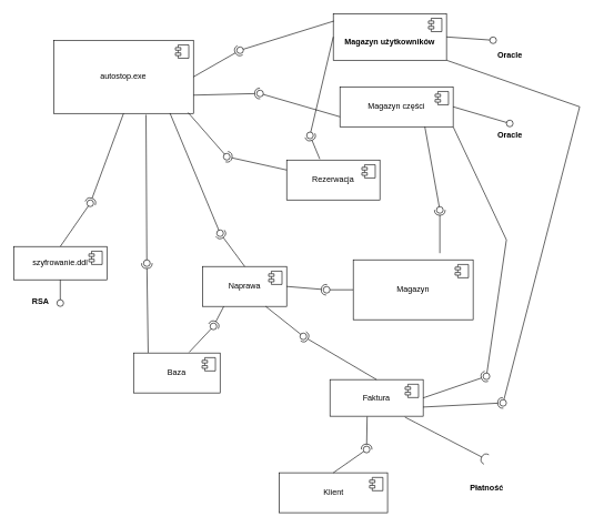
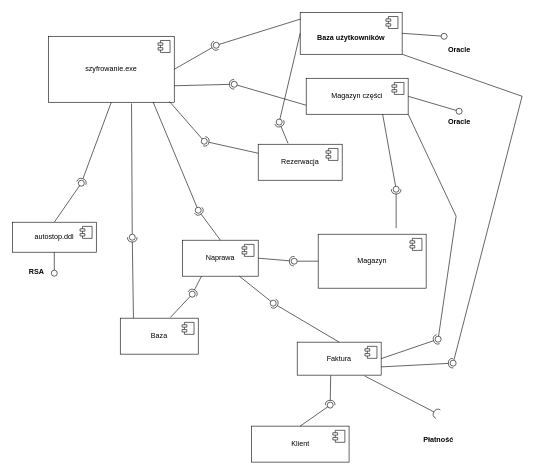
- <mxCell id="12" value="&lt;br&gt;&lt;b&gt;Magazyn użytkowników&lt;/b&gt;" style="html=1;dropTarget=0;whiteSpace=wrap;" vertex="1" parent="1"><mxGeometry x="500" y="20" width="170" height="70" as="geometry" /></mxCell>
+ <mxCell id="12" value="&lt;br&gt;&lt;b&gt;Baza użytkowników&lt;/b&gt;" style="html=1;dropTarget=0;whiteSpace=wrap;" vertex="1" parent="1"><mxGeometry x="500" y="20" width="170" height="70" as="geometry" /></mxCell>
- <mxCell id="2" value="autostop.exe" style="html=1;dropTarget=0;whiteSpace=wrap;" vertex="1" parent="1"><mxGeometry x="80" y="60" width="210" height="110" as="geometry" /></mxCell>
+ <mxCell id="2" value="szyfrowanie.exe" style="html=1;dropTarget=0;whiteSpace=wrap;" vertex="1" parent="1"><mxGeometry x="80" y="60" width="210" height="110" as="geometry" /></mxCell>
- <mxCell id="7" value="szyfrowanie.ddl" style="html=1;dropTarget=0;whiteSpace=wrap;" vertex="1" parent="1"><mxGeometry x="20" y="370" width="140" height="50" as="geometry" /></mxCell>
+ <mxCell id="7" value="autostop.ddl" style="html=1;dropTarget=0;whiteSpace=wrap;" vertex="1" parent="1"><mxGeometry x="20" y="370" width="140" height="50" as="geometry" /></mxCell>
